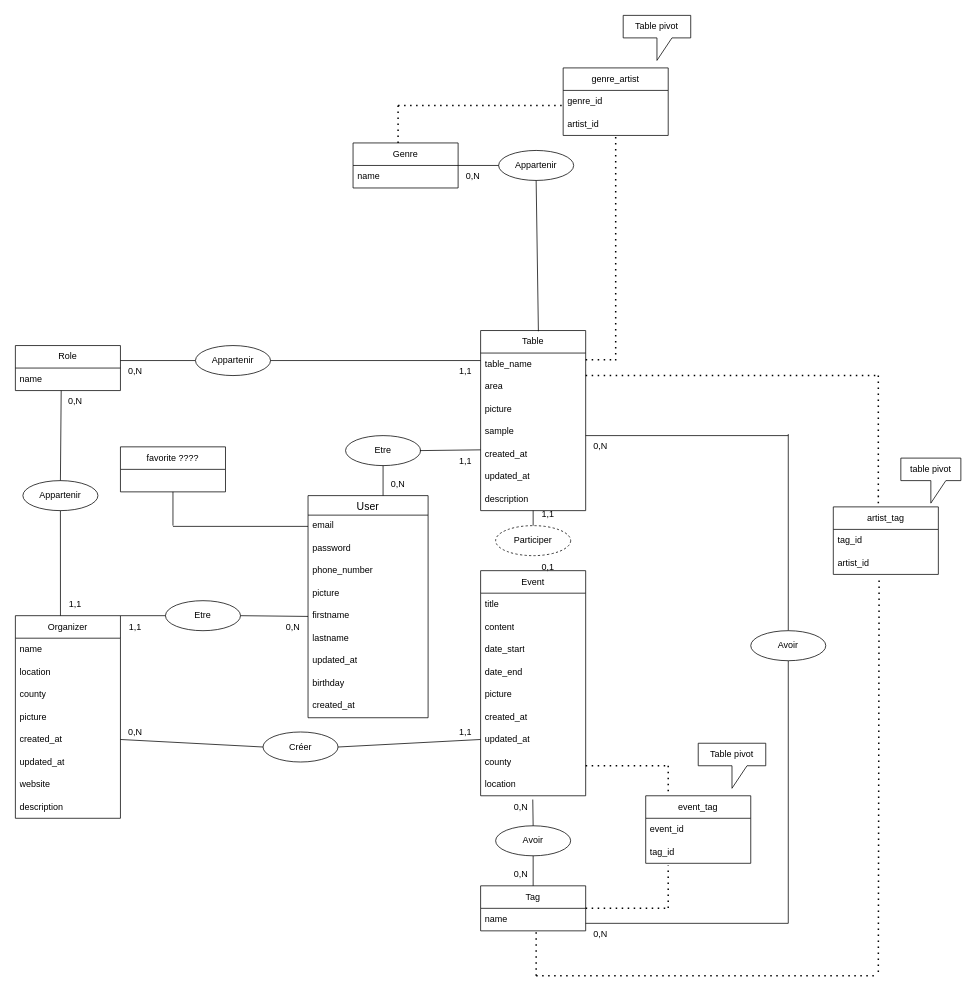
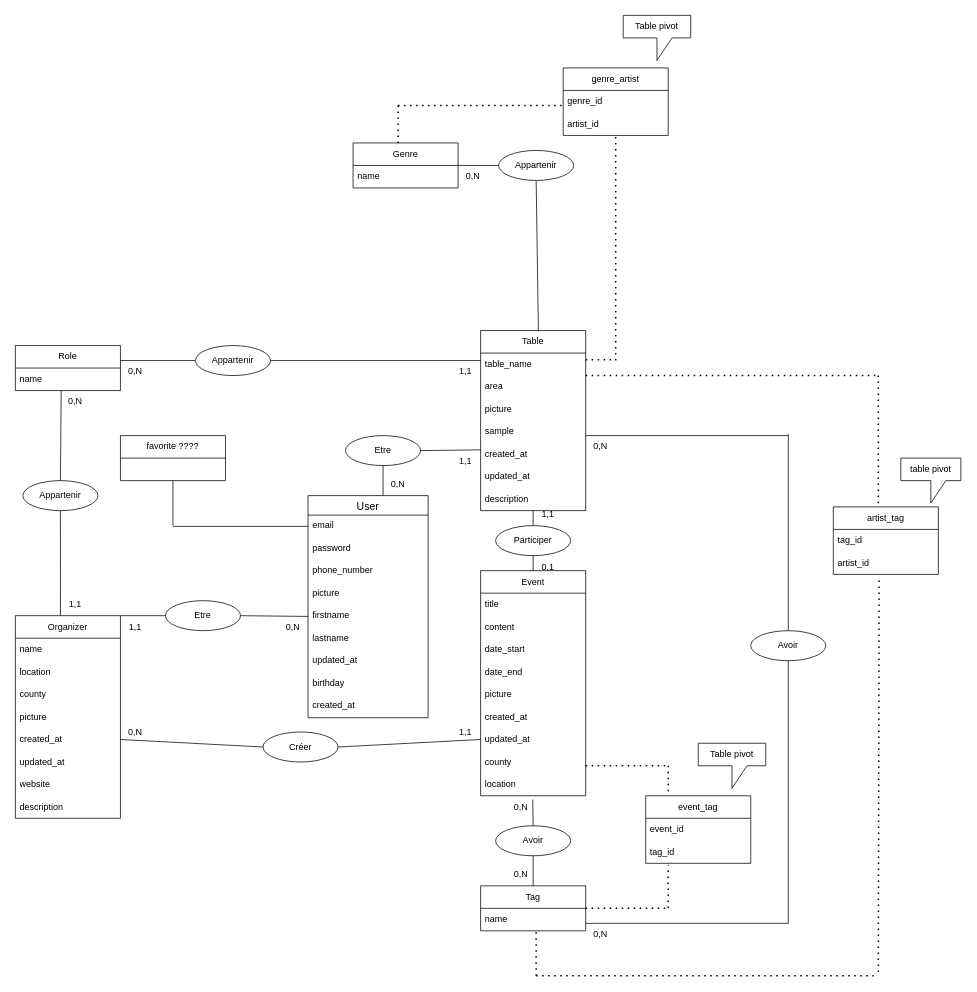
- <mxCell id="99" value="favorite ????" style="swimlane;fontStyle=0;childLayout=stackLayout;horizontal=1;startSize=30;horizontalStack=0;resizeParent=1;resizeParentMax=0;resizeLast=0;collapsible=1;marginBottom=0;whiteSpace=wrap;html=1;" parent="1" vertex="1"><mxGeometry x="160" y="595" width="140" height="60" as="geometry" /></mxCell>
+ <mxCell id="99" value="favorite ????" style="swimlane;fontStyle=0;childLayout=stackLayout;horizontal=1;startSize=30;horizontalStack=0;resizeParent=1;resizeParentMax=0;resizeLast=0;collapsible=1;marginBottom=0;whiteSpace=wrap;html=1;" parent="1" vertex="1"><mxGeometry x="160" y="580" width="140" height="60" as="geometry" /></mxCell>
- <mxCell id="45" value="Participer" style="ellipse;whiteSpace=wrap;html=1;align=center;dashed=1;" parent="1" vertex="1"><mxGeometry x="660" y="700" width="100" height="40" as="geometry" /></mxCell>
+ <mxCell id="45" value="Participer" style="ellipse;whiteSpace=wrap;html=1;align=center;" parent="1" vertex="1"><mxGeometry x="660" y="700" width="100" height="40" as="geometry" /></mxCell>
+ <mxCell id="46" value="" style="endArrow=none;html=1;rounded=0;entryX=0.5;entryY=1;entryDx=0;entryDy=0;exitX=0.5;exitY=0;exitDx=0;exitDy=0;" parent="1" source="11" target="45" edge="1"><mxGeometry width="50" height="50" relative="1" as="geometry"><mxPoint x="710" y="820" as="sourcePoint" /><mxPoint x="760" y="770" as="targetPoint" /></mxGeometry></mxCell>
